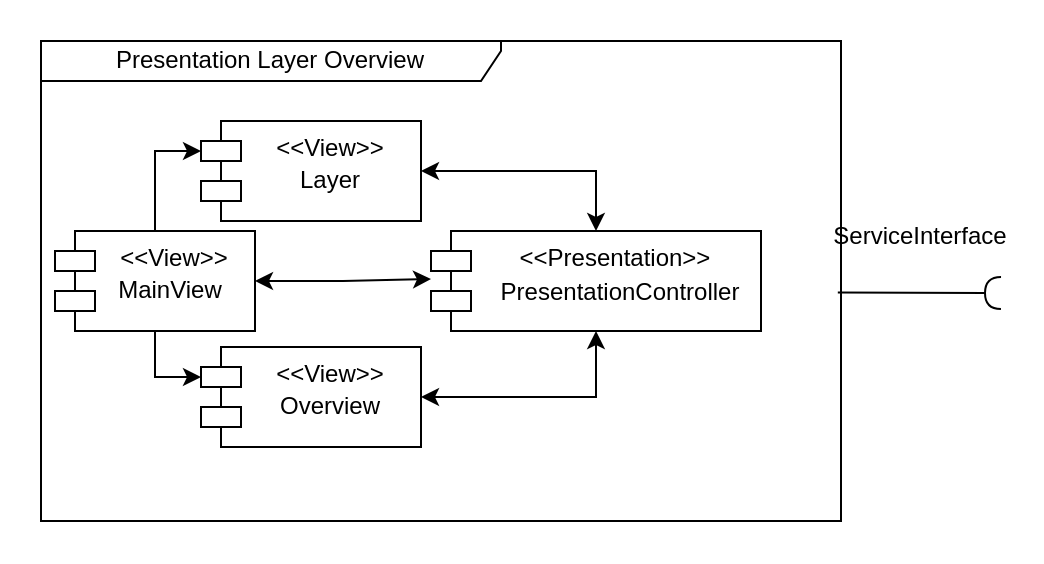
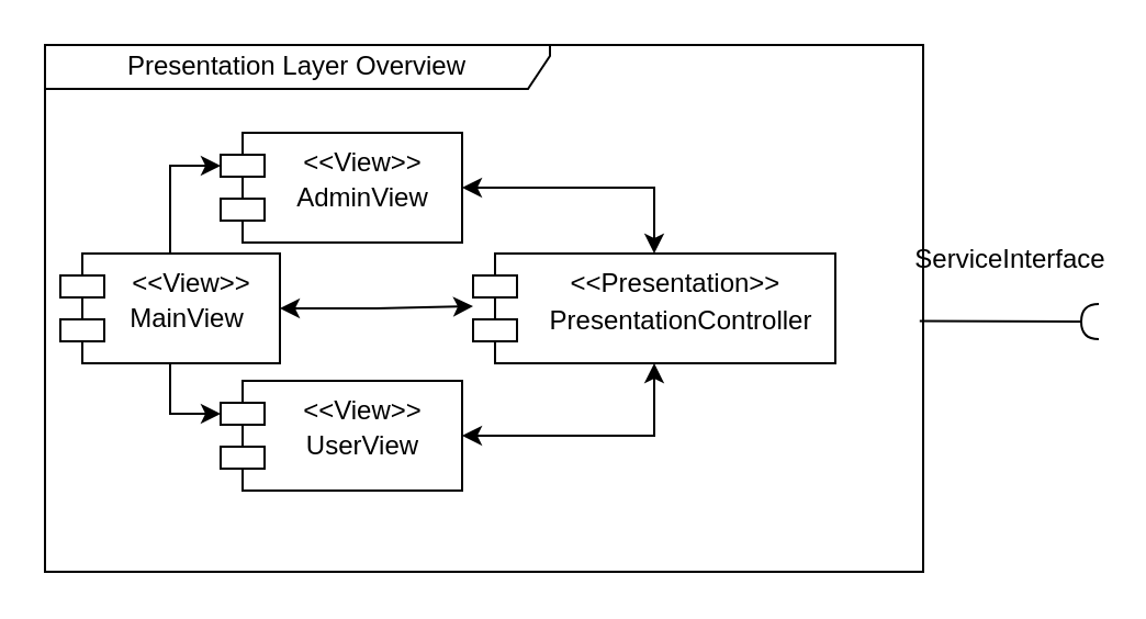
- <mxCell id="8" value="Layer" style="text;html=1;align=center;verticalAlign=middle;whiteSpace=wrap;rounded=0;" parent="1" vertex="1"><mxGeometry x="135" y="80" width="60" height="20" as="geometry" /></mxCell>
+ <mxCell id="8" value="AdminView" style="text;html=1;align=center;verticalAlign=middle;whiteSpace=wrap;rounded=0;" parent="1" vertex="1"><mxGeometry x="135" y="80" width="60" height="20" as="geometry" /></mxCell>
- <mxCell id="9" value="Overview" style="text;html=1;align=center;verticalAlign=middle;whiteSpace=wrap;rounded=0;" parent="1" vertex="1"><mxGeometry x="135" y="193" width="60" height="20" as="geometry" /></mxCell>
+ <mxCell id="9" value="UserView" style="text;html=1;align=center;verticalAlign=middle;whiteSpace=wrap;rounded=0;" parent="1" vertex="1"><mxGeometry x="135" y="193" width="60" height="20" as="geometry" /></mxCell>
